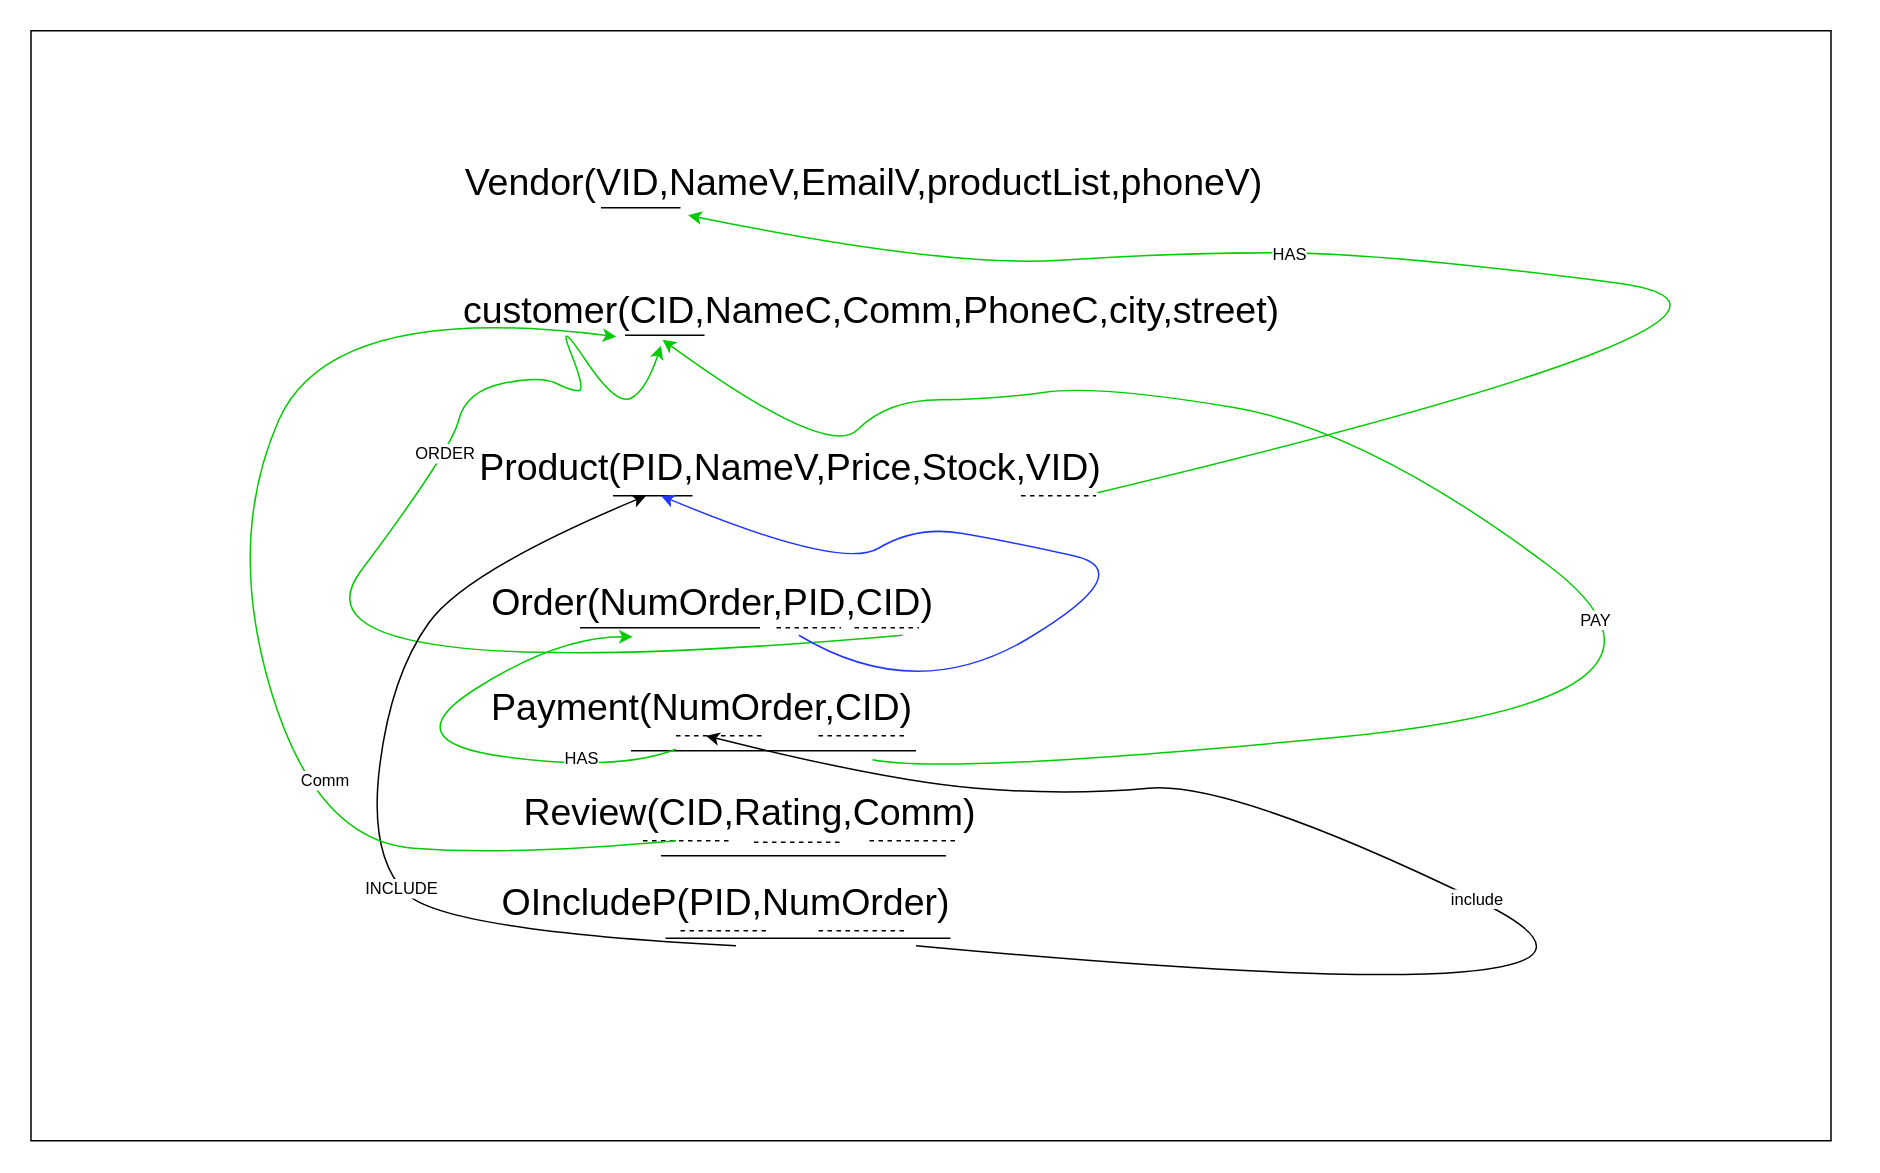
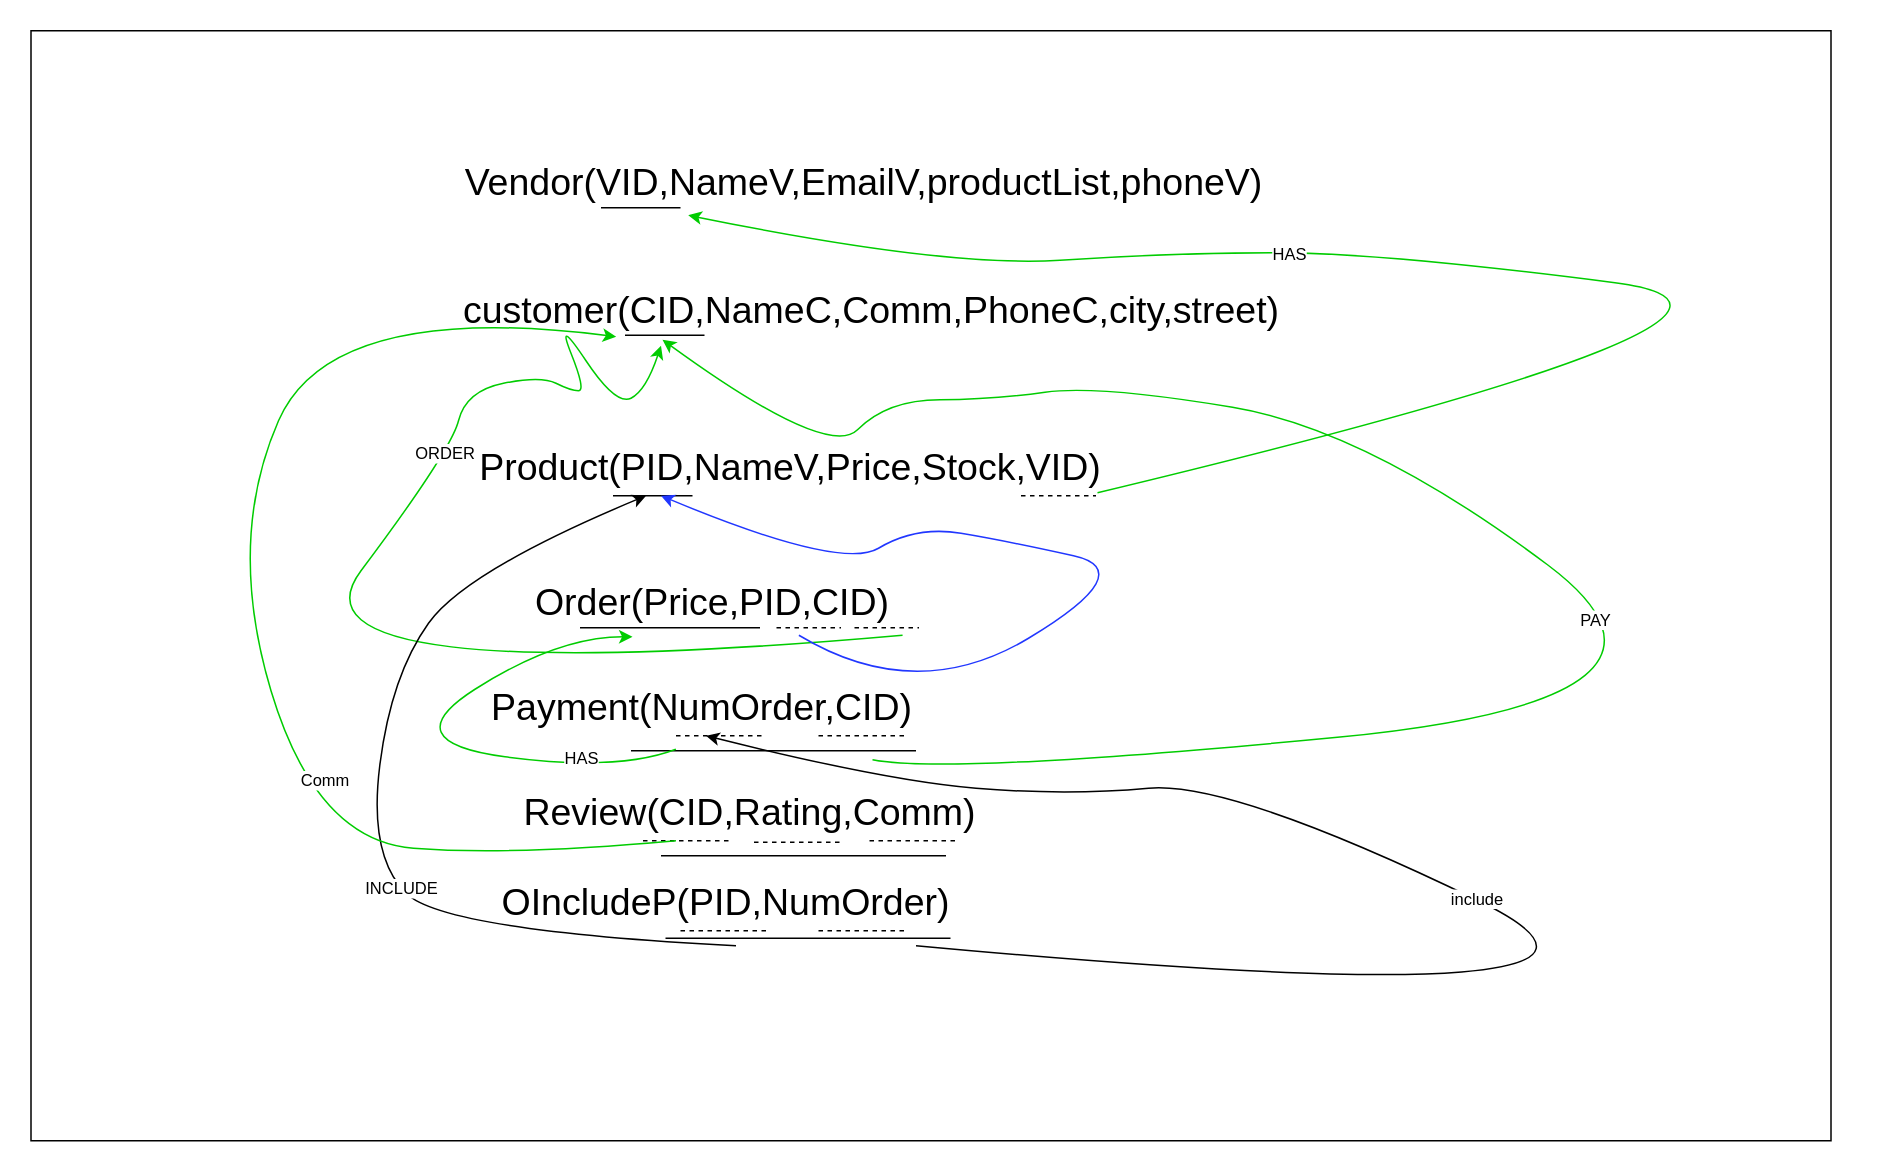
- <mxCell id="9" value="Order(NumOrder,PID,CID)" style="text;html=1;align=center;verticalAlign=middle;resizable=0;points=[];autosize=1;strokeColor=none;fillColor=none;fontSize=25;" vertex="1" parent="1"><mxGeometry x="314" y="380" width="320" height="40" as="geometry" /></mxCell>
+ <mxCell id="9" value="Order(Price,PID,CID)" style="text;html=1;align=center;verticalAlign=middle;resizable=0;points=[];autosize=1;strokeColor=none;fillColor=none;fontSize=25;" vertex="1" parent="1"><mxGeometry x="314" y="380" width="320" height="40" as="geometry" /></mxCell>
